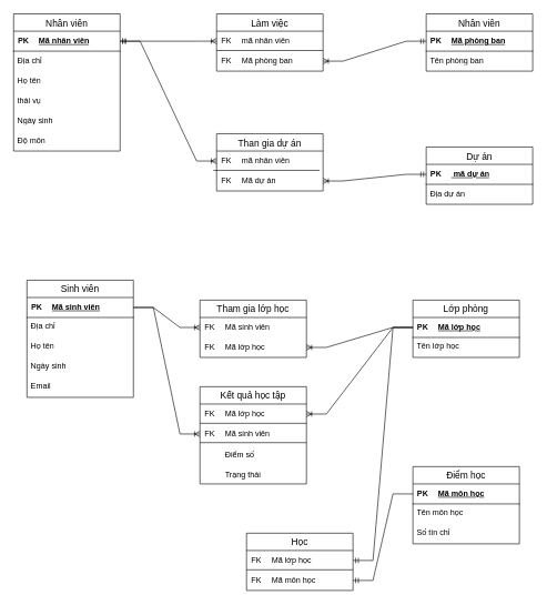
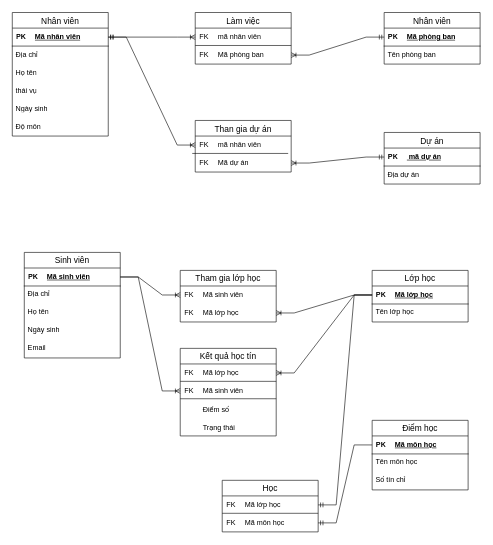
- <mxCell id="62" value="Lớp phòng" style="swimlane;fontStyle=0;childLayout=stackLayout;horizontal=1;startSize=26;horizontalStack=0;resizeParent=1;resizeParentMax=0;resizeLast=0;collapsible=1;marginBottom=0;align=center;fontSize=14;" vertex="1" parent="1"><mxGeometry x="620" y="450" width="160" height="86" as="geometry" /></mxCell>
+ <mxCell id="62" value="Lớp học" style="swimlane;fontStyle=0;childLayout=stackLayout;horizontal=1;startSize=26;horizontalStack=0;resizeParent=1;resizeParentMax=0;resizeLast=0;collapsible=1;marginBottom=0;align=center;fontSize=14;" vertex="1" parent="1"><mxGeometry x="620" y="450" width="160" height="86" as="geometry" /></mxCell>
- <mxCell id="85" value="Kết quả học tập" style="swimlane;fontStyle=0;childLayout=stackLayout;horizontal=1;startSize=26;horizontalStack=0;resizeParent=1;resizeParentMax=0;resizeLast=0;collapsible=1;marginBottom=0;align=center;fontSize=14;" vertex="1" parent="1"><mxGeometry x="300" y="580" width="160" height="146" as="geometry" /></mxCell>
+ <mxCell id="85" value="Kết quả học tín" style="swimlane;fontStyle=0;childLayout=stackLayout;horizontal=1;startSize=26;horizontalStack=0;resizeParent=1;resizeParentMax=0;resizeLast=0;collapsible=1;marginBottom=0;align=center;fontSize=14;" vertex="1" parent="1"><mxGeometry x="300" y="580" width="160" height="146" as="geometry" /></mxCell>
